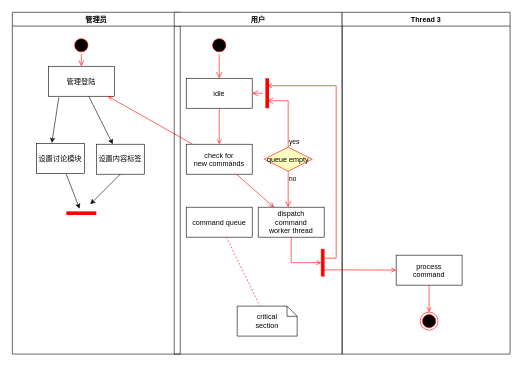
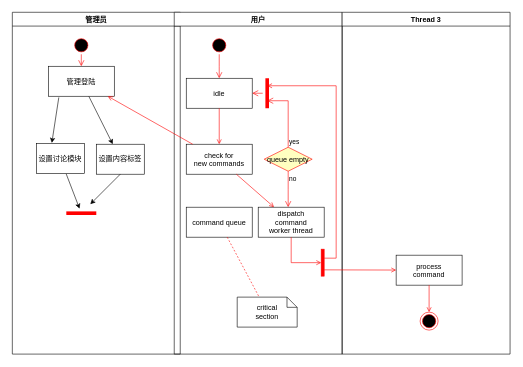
- <mxCell id="28" value="critical&#10;section" style="shape=note;whiteSpace=wrap;size=17" vertex="1" parent="13"><mxGeometry x="105" y="490" width="100" height="50" as="geometry" /></mxCell>
+ <mxCell id="28" value="critical&#10;section" style="shape=note;whiteSpace=wrap;size=17" vertex="1" parent="13"><mxGeometry x="105" y="475" width="100" height="50" as="geometry" /></mxCell>
